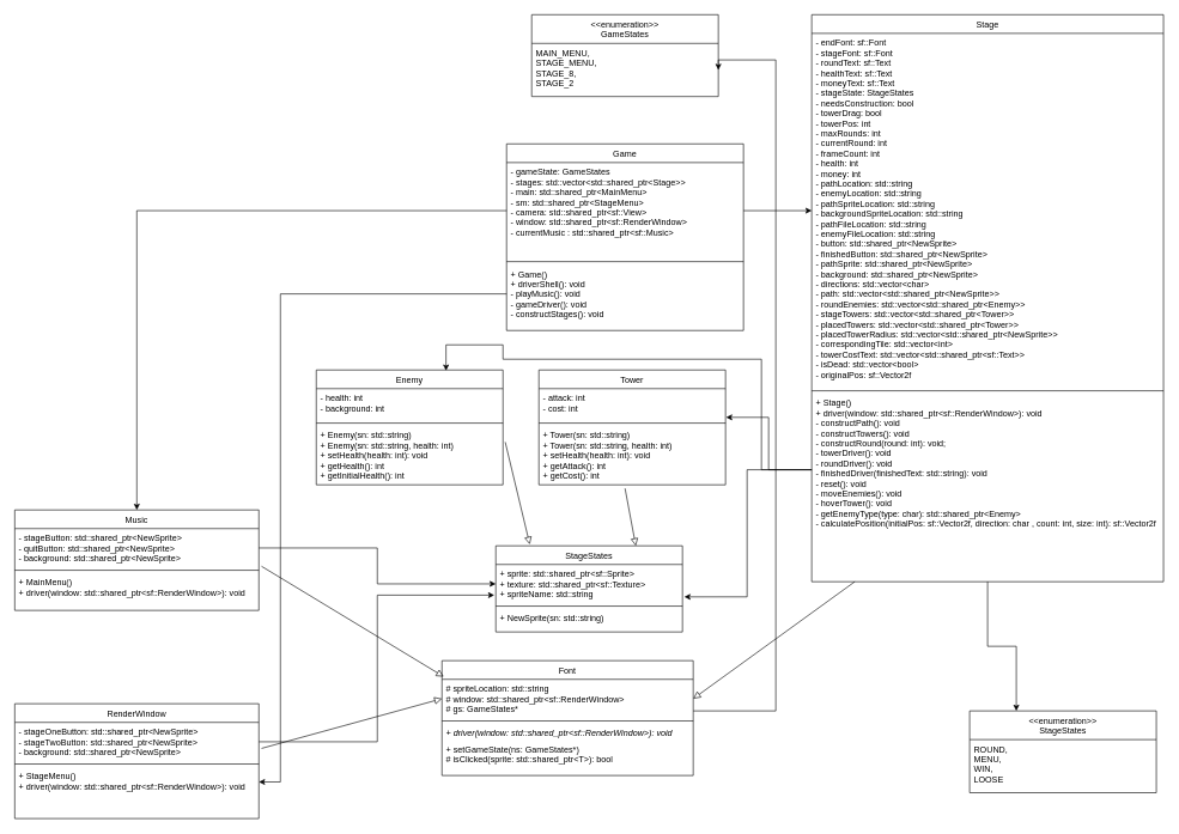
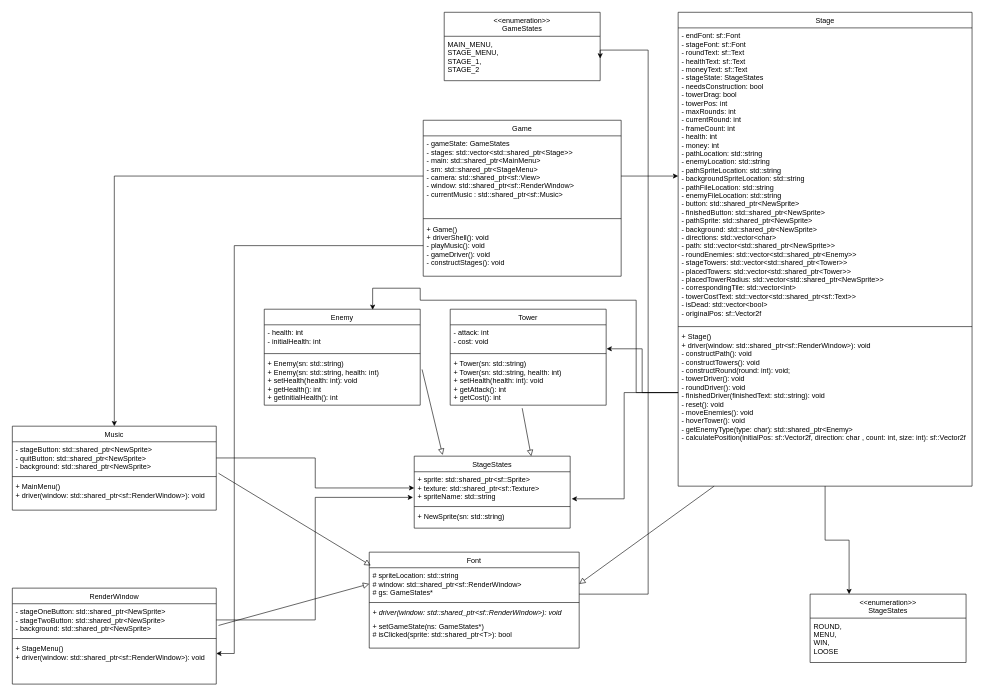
- <mxCell id="15" value="MAIN_MENU,&#10;STAGE_MENU,&#10;STAGE_8,&#10;STAGE_2" style="text;align=left;verticalAlign=top;spacingLeft=4;spacingRight=4;overflow=hidden;rotatable=0;points=[[0,0.5],[1,0.5]];portConstraint=eastwest;" parent="14" vertex="1"><mxGeometry y="40" width="260" height="74" as="geometry" /></mxCell>
+ <mxCell id="15" value="MAIN_MENU,&#10;STAGE_MENU,&#10;STAGE_1,&#10;STAGE_2" style="text;align=left;verticalAlign=top;spacingLeft=4;spacingRight=4;overflow=hidden;rotatable=0;points=[[0,0.5],[1,0.5]];portConstraint=eastwest;" parent="14" vertex="1"><mxGeometry y="40" width="260" height="74" as="geometry" /></mxCell>
- <mxCell id="3" value="- health: int&#10;- background: int" style="text;align=left;verticalAlign=top;spacingLeft=4;spacingRight=4;overflow=hidden;rotatable=0;points=[[0,0.5],[1,0.5]];portConstraint=eastwest;" parent="2" vertex="1"><mxGeometry y="26" width="260" height="44" as="geometry" /></mxCell>
+ <mxCell id="3" value="- health: int&#10;- initialHealth: int" style="text;align=left;verticalAlign=top;spacingLeft=4;spacingRight=4;overflow=hidden;rotatable=0;points=[[0,0.5],[1,0.5]];portConstraint=eastwest;" parent="2" vertex="1"><mxGeometry y="26" width="260" height="44" as="geometry" /></mxCell>
- <mxCell id="11" value="- attack: int&#10;- cost: int" style="text;align=left;verticalAlign=top;spacingLeft=4;spacingRight=4;overflow=hidden;rotatable=0;points=[[0,0.5],[1,0.5]];portConstraint=eastwest;" parent="10" vertex="1"><mxGeometry y="26" width="260" height="44" as="geometry" /></mxCell>
+ <mxCell id="11" value="- attack: int&#10;- cost: void" style="text;align=left;verticalAlign=top;spacingLeft=4;spacingRight=4;overflow=hidden;rotatable=0;points=[[0,0.5],[1,0.5]];portConstraint=eastwest;" parent="10" vertex="1"><mxGeometry y="26" width="260" height="44" as="geometry" /></mxCell>
